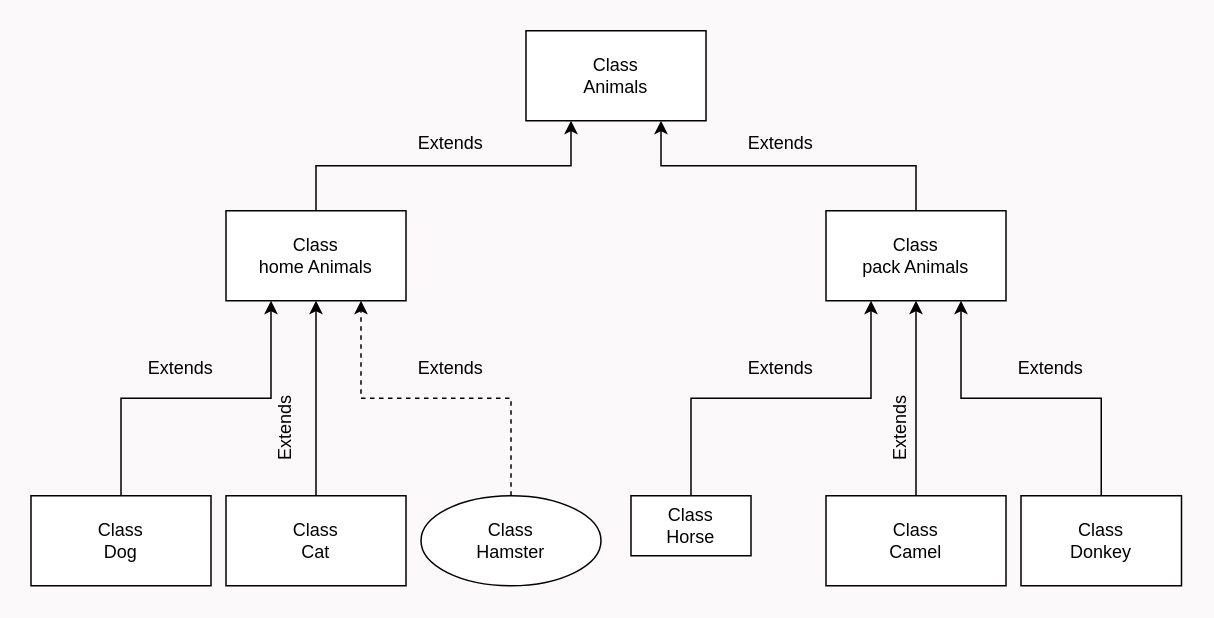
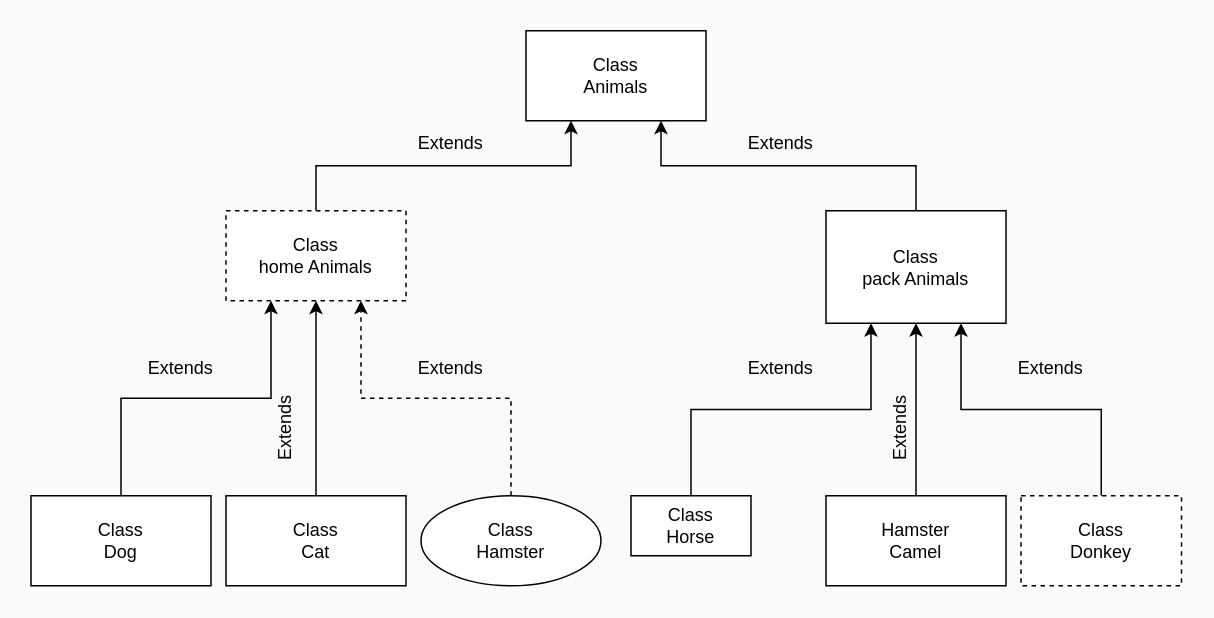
- <mxCell id="3" value="Class &lt;br&gt;home Animals" style="rounded=0;whiteSpace=wrap;html=1;" vertex="1" parent="1"><mxGeometry x="150" y="140" width="120" height="60" as="geometry" /></mxCell>
+ <mxCell id="3" value="Class &lt;br&gt;home Animals" style="rounded=0;whiteSpace=wrap;html=1;dashed=1;" vertex="1" parent="1"><mxGeometry x="150" y="140" width="120" height="60" as="geometry" /></mxCell>
- <mxCell id="6" value="Class&lt;br&gt;pack Animals" style="rounded=0;whiteSpace=wrap;html=1;" vertex="1" parent="1"><mxGeometry x="550" y="140" width="120" height="60" as="geometry" /></mxCell>
+ <mxCell id="6" value="Class&lt;br&gt;pack Animals" style="rounded=0;whiteSpace=wrap;html=1;" vertex="1" parent="1"><mxGeometry x="550" y="140" width="120" height="75" as="geometry" /></mxCell>
- <mxCell id="16" value="Class&lt;br&gt;Camel" style="rounded=0;whiteSpace=wrap;html=1;" vertex="1" parent="1"><mxGeometry x="550" y="330" width="120" height="60" as="geometry" /></mxCell>
+ <mxCell id="16" value="Hamster&lt;br&gt;Camel" style="rounded=0;whiteSpace=wrap;html=1;" vertex="1" parent="1"><mxGeometry x="550" y="330" width="120" height="60" as="geometry" /></mxCell>
- <mxCell id="18" value="Class&lt;br&gt;Donkey" style="rounded=0;whiteSpace=wrap;html=1;" vertex="1" parent="1"><mxGeometry x="680" y="330" width="107" height="60" as="geometry" /></mxCell>
+ <mxCell id="18" value="Class&lt;br&gt;Donkey" style="rounded=0;whiteSpace=wrap;html=1;dashed=1;" vertex="1" parent="1"><mxGeometry x="680" y="330" width="107" height="60" as="geometry" /></mxCell>
